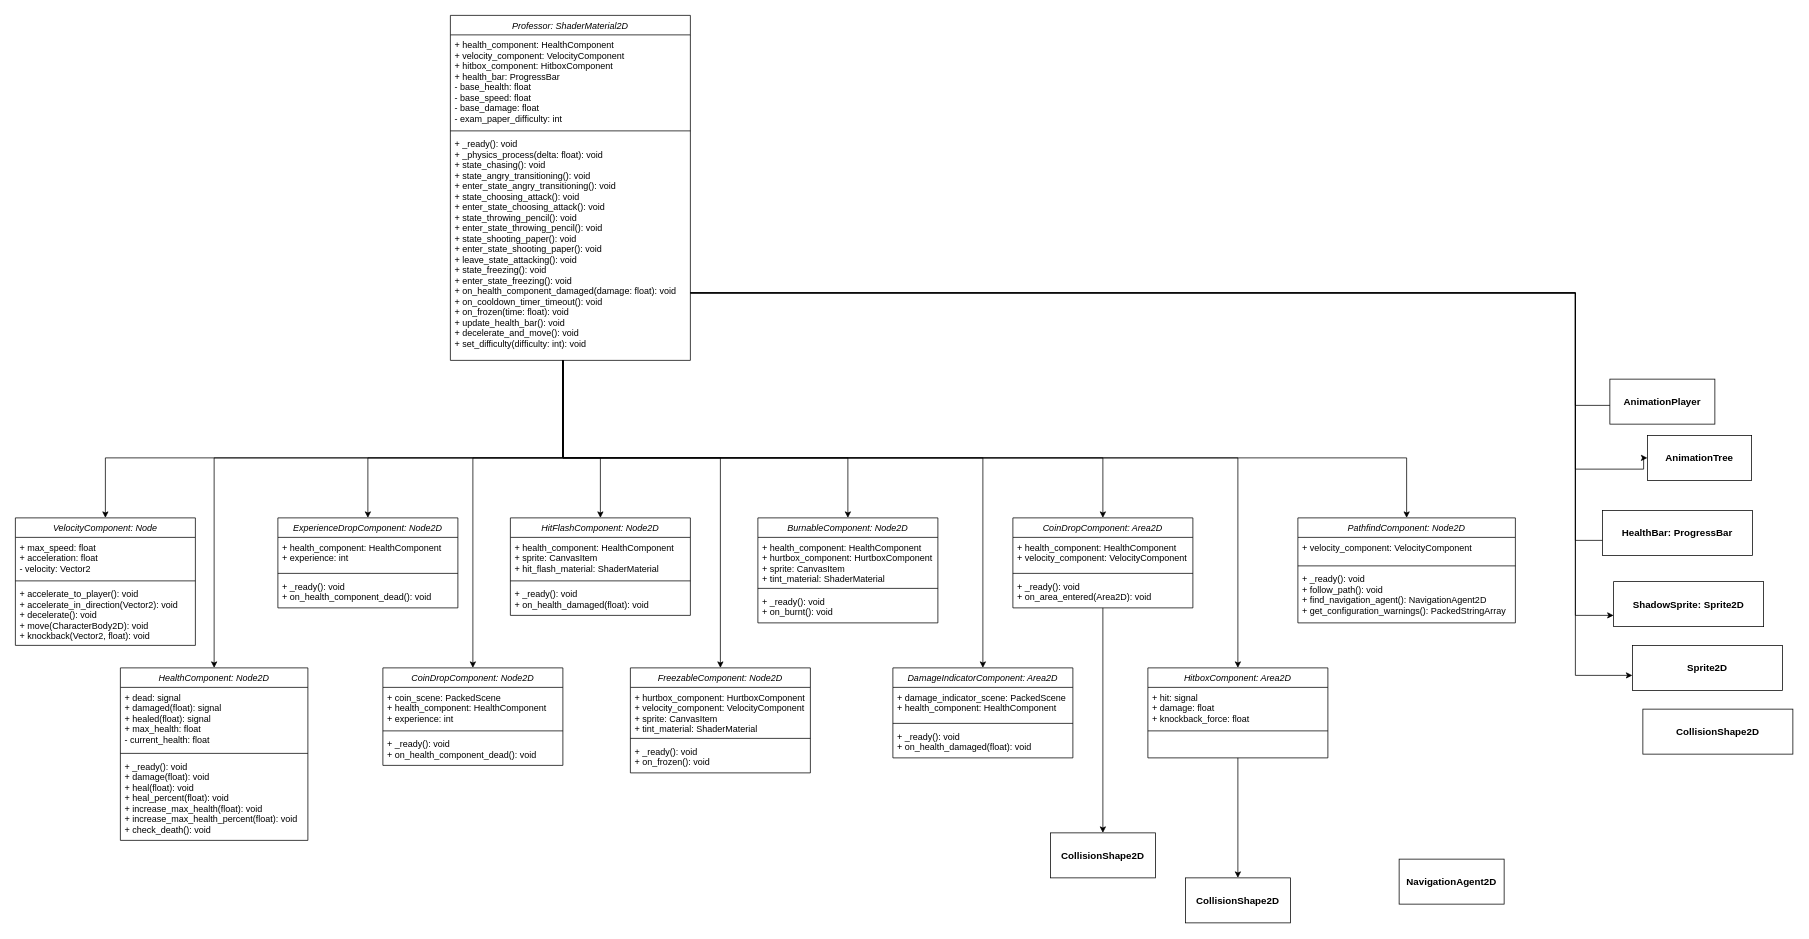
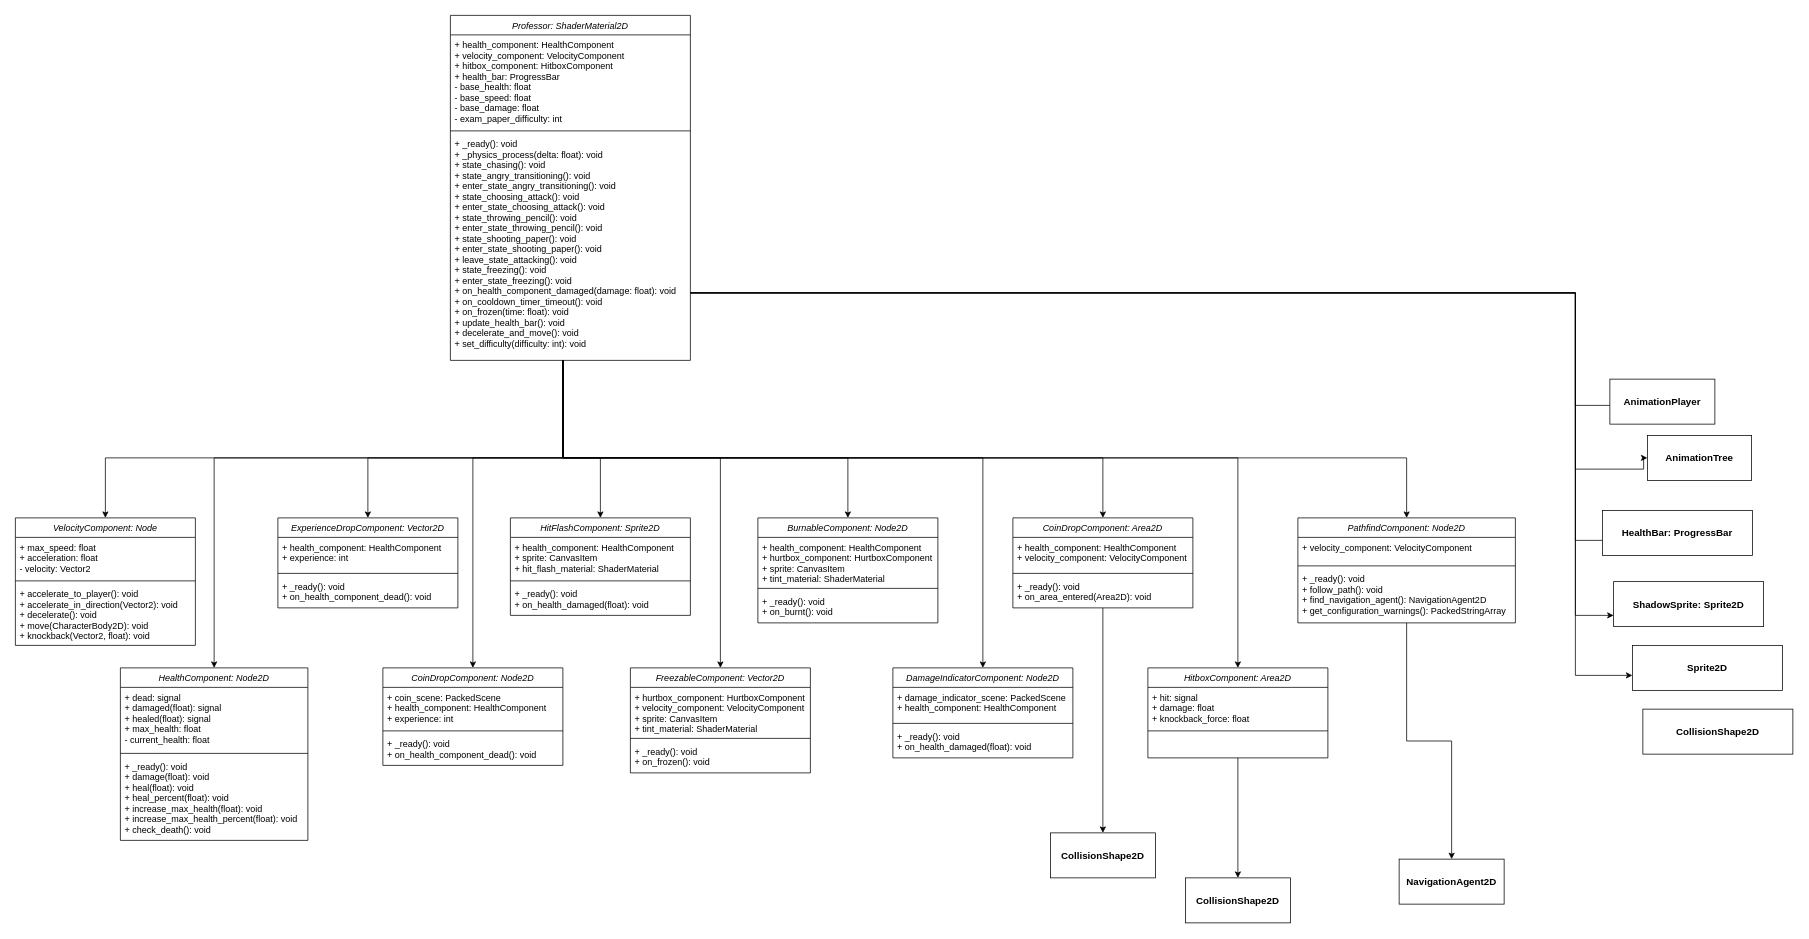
- <mxCell id="35" value="ExperienceDropComponent: Node2D" style="swimlane;fontStyle=2;align=center;verticalAlign=top;childLayout=stackLayout;horizontal=1;startSize=26;horizontalStack=0;resizeParent=1;resizeLast=0;collapsible=1;marginBottom=0;rounded=0;shadow=0;strokeWidth=1;" parent="1" vertex="1"><mxGeometry x="370" y="690" width="240" height="120" as="geometry"><mxRectangle x="-1630" y="690" width="160" height="26" as="alternateBounds" /></mxGeometry></mxCell>
+ <mxCell id="35" value="ExperienceDropComponent: Vector2D" style="swimlane;fontStyle=2;align=center;verticalAlign=top;childLayout=stackLayout;horizontal=1;startSize=26;horizontalStack=0;resizeParent=1;resizeLast=0;collapsible=1;marginBottom=0;rounded=0;shadow=0;strokeWidth=1;" parent="1" vertex="1"><mxGeometry x="370" y="690" width="240" height="120" as="geometry"><mxRectangle x="-1630" y="690" width="160" height="26" as="alternateBounds" /></mxGeometry></mxCell>
- <mxCell id="43" value="HitFlashComponent: Node2D" style="swimlane;fontStyle=2;align=center;verticalAlign=top;childLayout=stackLayout;horizontal=1;startSize=26;horizontalStack=0;resizeParent=1;resizeLast=0;collapsible=1;marginBottom=0;rounded=0;shadow=0;strokeWidth=1;" parent="1" vertex="1"><mxGeometry x="680" y="690" width="240" height="130" as="geometry"><mxRectangle x="-1630" y="690" width="160" height="26" as="alternateBounds" /></mxGeometry></mxCell>
+ <mxCell id="43" value="HitFlashComponent: Sprite2D" style="swimlane;fontStyle=2;align=center;verticalAlign=top;childLayout=stackLayout;horizontal=1;startSize=26;horizontalStack=0;resizeParent=1;resizeLast=0;collapsible=1;marginBottom=0;rounded=0;shadow=0;strokeWidth=1;" parent="1" vertex="1"><mxGeometry x="680" y="690" width="240" height="130" as="geometry"><mxRectangle x="-1630" y="690" width="160" height="26" as="alternateBounds" /></mxGeometry></mxCell>
- <mxCell id="63" value="FreezableComponent: Node2D" style="swimlane;fontStyle=2;align=center;verticalAlign=top;childLayout=stackLayout;horizontal=1;startSize=26;horizontalStack=0;resizeParent=1;resizeLast=0;collapsible=1;marginBottom=0;rounded=0;shadow=0;strokeWidth=1;" vertex="1" parent="1"><mxGeometry x="840" y="890" width="240" height="140" as="geometry"><mxRectangle x="-1630" y="690" width="160" height="26" as="alternateBounds" /></mxGeometry></mxCell>
+ <mxCell id="63" value="FreezableComponent: Vector2D" style="swimlane;fontStyle=2;align=center;verticalAlign=top;childLayout=stackLayout;horizontal=1;startSize=26;horizontalStack=0;resizeParent=1;resizeLast=0;collapsible=1;marginBottom=0;rounded=0;shadow=0;strokeWidth=1;" vertex="1" parent="1"><mxGeometry x="840" y="890" width="240" height="140" as="geometry"><mxRectangle x="-1630" y="690" width="160" height="26" as="alternateBounds" /></mxGeometry></mxCell>
- <mxCell id="47" value="DamageIndicatorComponent: Area2D" style="swimlane;fontStyle=2;align=center;verticalAlign=top;childLayout=stackLayout;horizontal=1;startSize=26;horizontalStack=0;resizeParent=1;resizeLast=0;collapsible=1;marginBottom=0;rounded=0;shadow=0;strokeWidth=1;" parent="1" vertex="1"><mxGeometry x="1190" y="890" width="240" height="120" as="geometry"><mxRectangle x="-1630" y="690" width="160" height="26" as="alternateBounds" /></mxGeometry></mxCell>
+ <mxCell id="47" value="DamageIndicatorComponent: Node2D" style="swimlane;fontStyle=2;align=center;verticalAlign=top;childLayout=stackLayout;horizontal=1;startSize=26;horizontalStack=0;resizeParent=1;resizeLast=0;collapsible=1;marginBottom=0;rounded=0;shadow=0;strokeWidth=1;" parent="1" vertex="1"><mxGeometry x="1190" y="890" width="240" height="120" as="geometry"><mxRectangle x="-1630" y="690" width="160" height="26" as="alternateBounds" /></mxGeometry></mxCell>
+ <mxCell id="71" style="edgeStyle=orthogonalEdgeStyle;rounded=0;orthogonalLoop=1;jettySize=auto;html=1;" edge="1" parent="1" source="72" target="76"><mxGeometry relative="1" as="geometry" /></mxCell>
